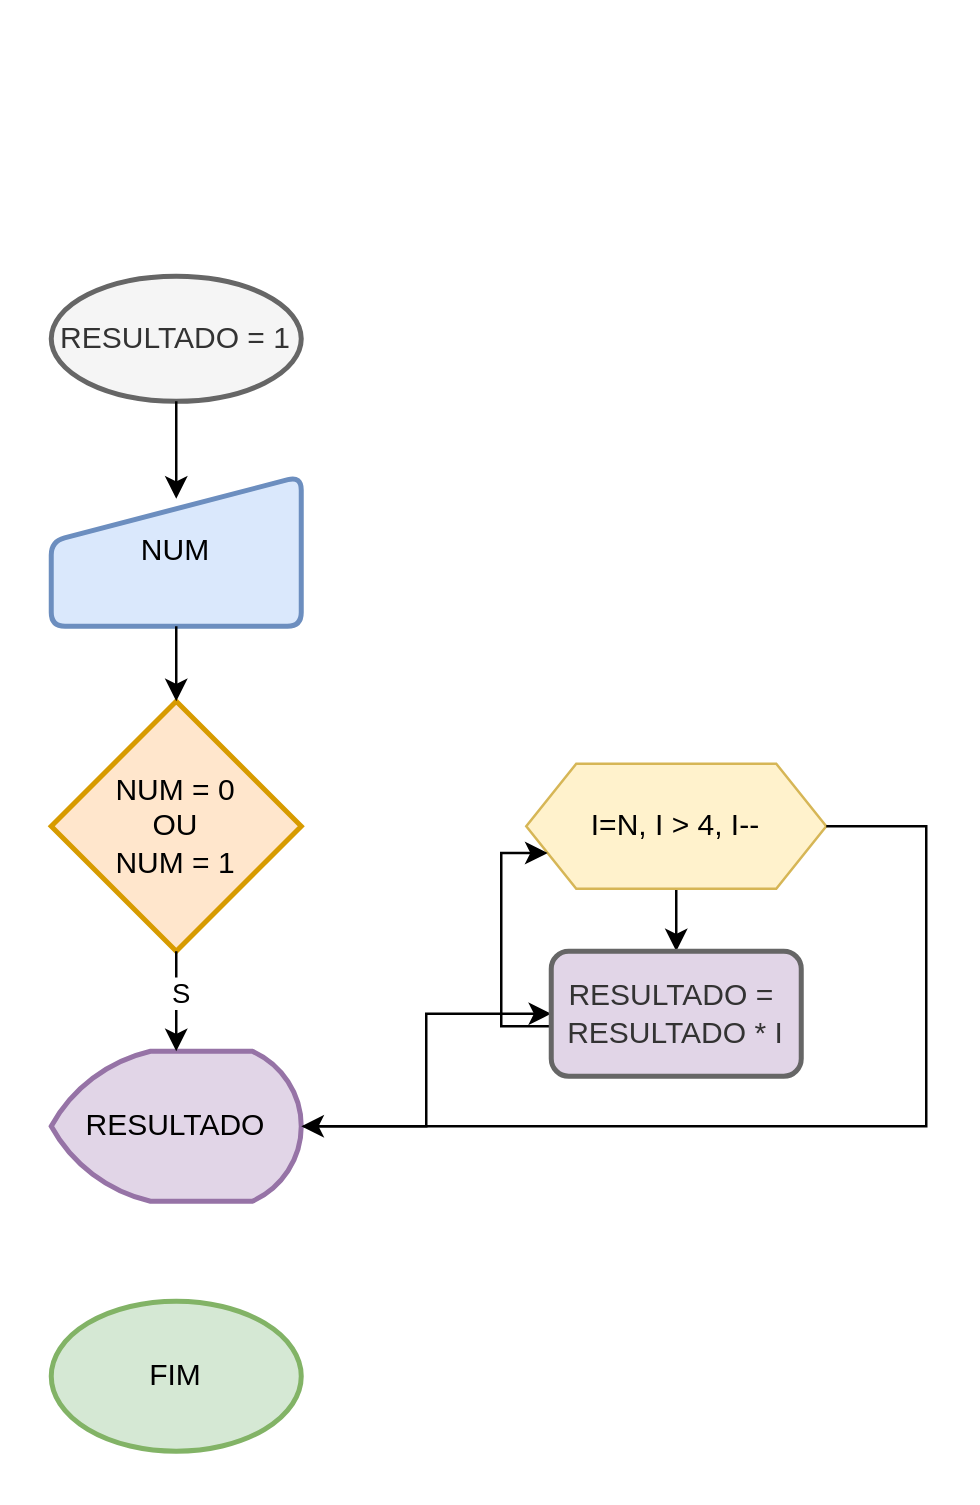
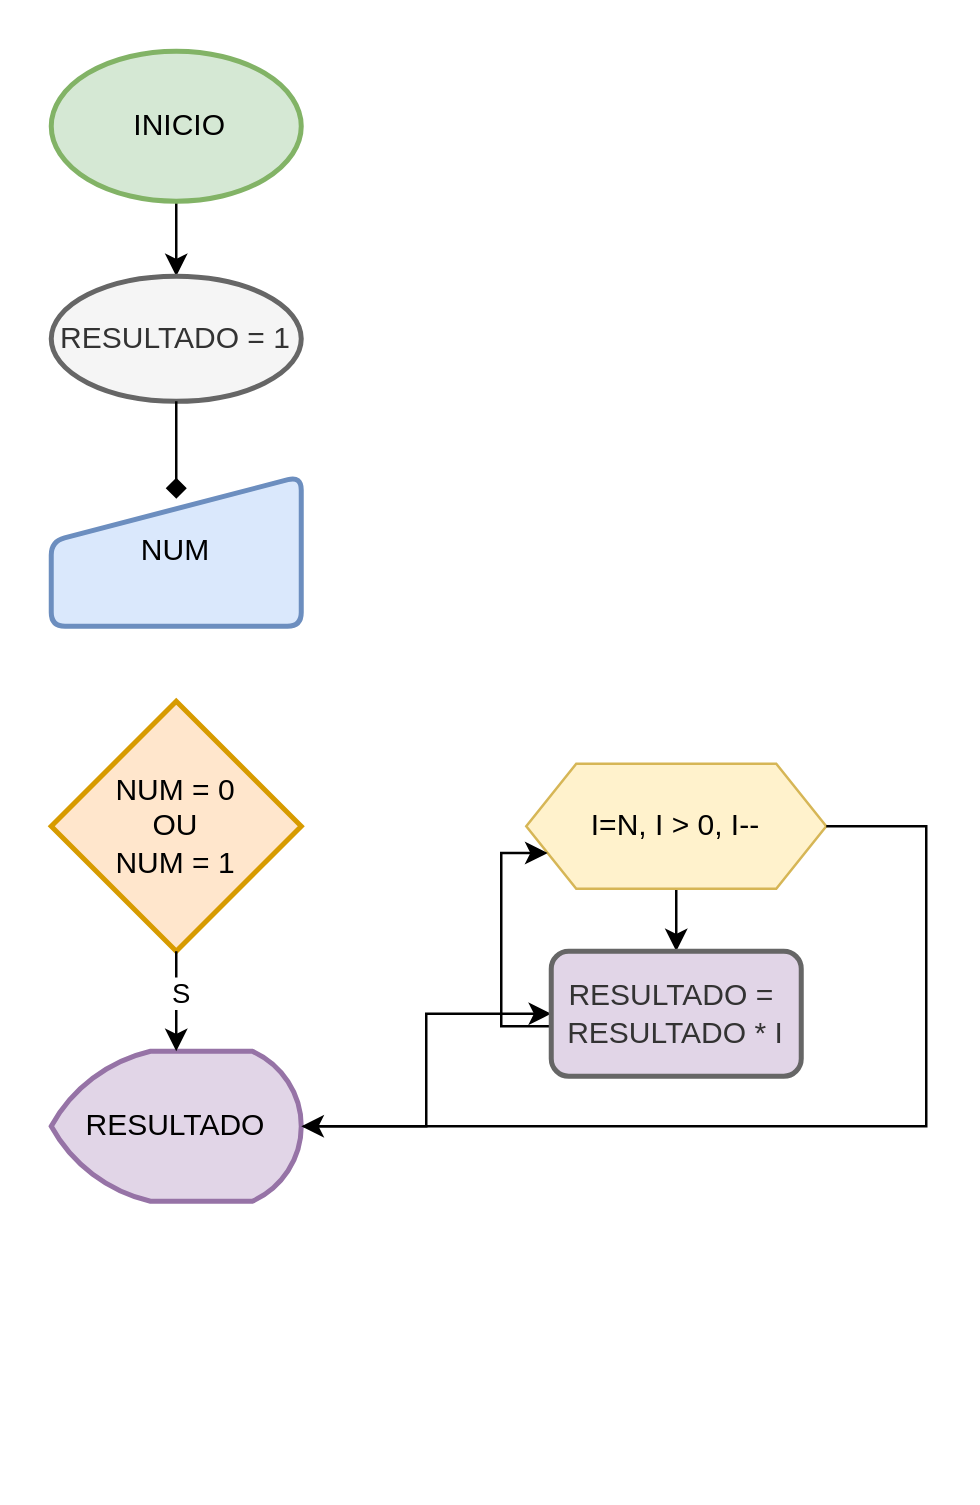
+ <mxCell id="3" value="&amp;nbsp; &amp;nbsp;INICIO&lt;span style=&quot;white-space: pre;&quot;&gt;&#09;&lt;/span&gt;" style="strokeWidth=2;html=1;shape=mxgraph.flowchart.start_1;whiteSpace=wrap;fillColor=#d5e8d4;strokeColor=#82b366;" vertex="1" parent="1"><mxGeometry x="20" y="20" width="100" height="60" as="geometry" /></mxCell>
+ <mxCell id="2" style="edgeStyle=orthogonalEdgeStyle;rounded=0;orthogonalLoop=1;jettySize=auto;html=1;exitX=0.5;exitY=1;exitDx=0;exitDy=0;exitPerimeter=0;entryX=0.5;entryY=0;entryDx=0;entryDy=0;" edge="1" parent="1" source="3" target="5"><mxGeometry relative="1" as="geometry" /></mxCell>
- <mxCell id="13" style="edgeStyle=orthogonalEdgeStyle;rounded=0;orthogonalLoop=1;jettySize=auto;html=1;exitX=0.5;exitY=1;exitDx=0;exitDy=0;entryX=0.5;entryY=0.15;entryDx=0;entryDy=0;entryPerimeter=0;" edge="1" parent="1" source="5" target="6"><mxGeometry relative="1" as="geometry" /></mxCell>
+ <mxCell id="13" style="edgeStyle=orthogonalEdgeStyle;rounded=0;orthogonalLoop=1;jettySize=auto;html=1;exitX=0.5;exitY=1;exitDx=0;exitDy=0;entryX=0.5;entryY=0.15;entryDx=0;entryDy=0;entryPerimeter=0;endArrow=diamond;" edge="1" parent="1" source="5" target="6"><mxGeometry relative="1" as="geometry" /></mxCell>
- <mxCell id="12" style="edgeStyle=orthogonalEdgeStyle;rounded=0;orthogonalLoop=1;jettySize=auto;html=1;exitX=0.5;exitY=1;exitDx=0;exitDy=0;entryX=0.5;entryY=0;entryDx=0;entryDy=0;entryPerimeter=0;" edge="1" parent="1" source="6" target="7"><mxGeometry relative="1" as="geometry" /></mxCell>
- <mxCell id="15" value="I=N, I &amp;gt; 4, I--" style="shape=hexagon;perimeter=hexagonPerimeter2;whiteSpace=wrap;html=1;fixedSize=1;fillColor=#fff2cc;strokeColor=#d6b656;" vertex="1" parent="1"><mxGeometry x="210" y="305" width="120" height="50" as="geometry" /></mxCell>
+ <mxCell id="15" value="I=N, I &amp;gt; 0, I--" style="shape=hexagon;perimeter=hexagonPerimeter2;whiteSpace=wrap;html=1;fixedSize=1;fillColor=#fff2cc;strokeColor=#d6b656;" vertex="1" parent="1"><mxGeometry x="210" y="305" width="120" height="50" as="geometry" /></mxCell>
- <mxCell id="4" value="FIM" style="strokeWidth=2;html=1;shape=mxgraph.flowchart.start_1;whiteSpace=wrap;fillColor=#d5e8d4;strokeColor=#82b366;" vertex="1" parent="1"><mxGeometry x="20" y="520" width="100" height="60" as="geometry" /></mxCell>
